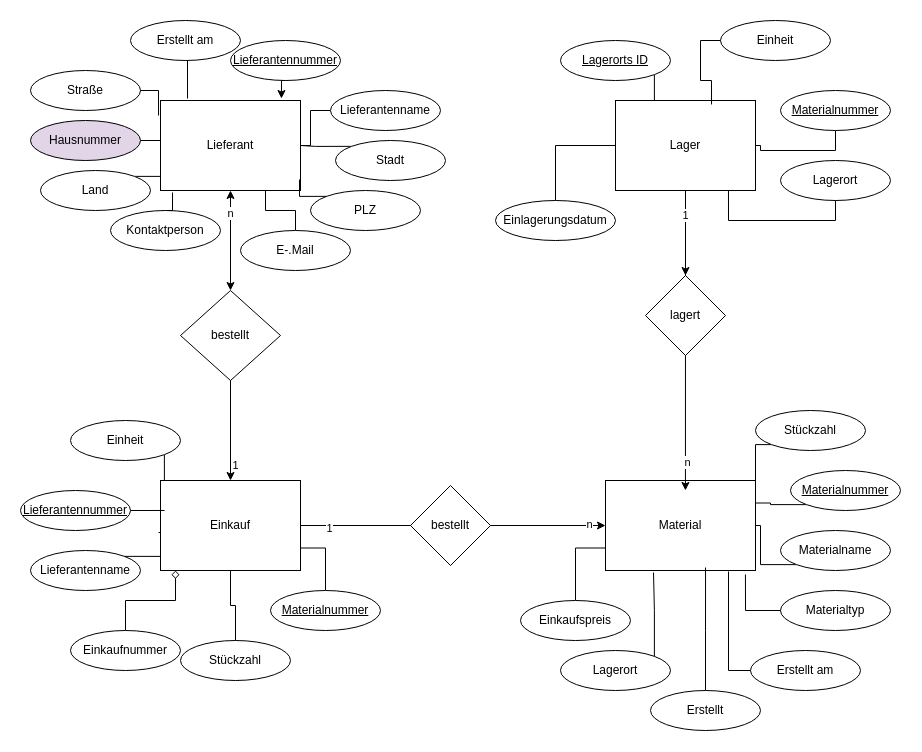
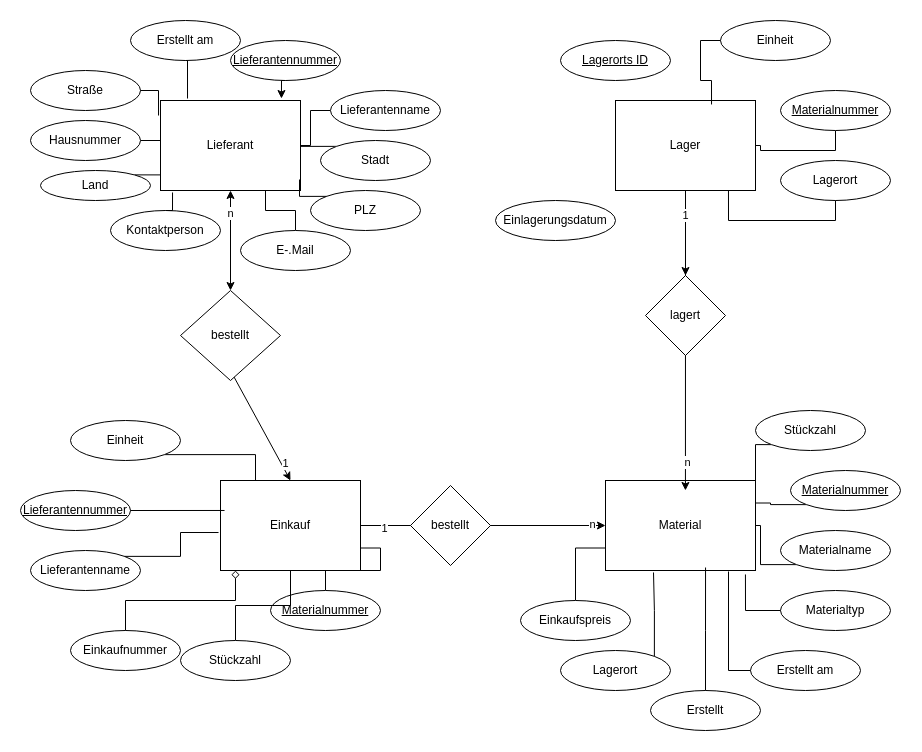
- <mxCell id="72" style="edgeStyle=orthogonalEdgeStyle;rounded=0;orthogonalLoop=1;jettySize=auto;html=1;exitX=1;exitY=1;exitDx=0;exitDy=0;endArrow=none;endFill=0;" edge="1" parent="1" source="73" target="9"><mxGeometry relative="1" as="geometry" /></mxCell>
- <mxCell id="37" value="Hausnummer" style="ellipse;whiteSpace=wrap;html=1;fillColor=#e1d5e7;" vertex="1" parent="1"><mxGeometry x="30" y="120" width="110" height="40" as="geometry" /></mxCell>
+ <mxCell id="37" value="Hausnummer" style="ellipse;whiteSpace=wrap;html=1;" vertex="1" parent="1"><mxGeometry x="30" y="120" width="110" height="40" as="geometry" /></mxCell>
- <mxCell id="74" style="edgeStyle=orthogonalEdgeStyle;rounded=0;orthogonalLoop=1;jettySize=auto;html=1;exitX=0.5;exitY=0;exitDx=0;exitDy=0;entryX=0;entryY=0.5;entryDx=0;entryDy=0;endArrow=none;endFill=0;" edge="1" parent="1" source="75" target="9"><mxGeometry relative="1" as="geometry" /></mxCell>
- <mxCell id="41" value="Stadt" style="ellipse;whiteSpace=wrap;html=1;" vertex="1" parent="1"><mxGeometry x="335" y="140" width="110" height="40" as="geometry" /></mxCell>
+ <mxCell id="41" value="Stadt" style="ellipse;whiteSpace=wrap;html=1;" vertex="1" parent="1"><mxGeometry x="320" y="140" width="110" height="40" as="geometry" /></mxCell>
- <mxCell id="47" value="Land" style="ellipse;whiteSpace=wrap;html=1;" vertex="1" parent="1"><mxGeometry x="40" y="170" width="110" height="40" as="geometry" /></mxCell>
+ <mxCell id="47" value="Land" style="ellipse;whiteSpace=wrap;html=1;" vertex="1" parent="1"><mxGeometry x="40" y="170" width="110" height="30" as="geometry" /></mxCell>
- <mxCell id="7" value="Einkauf" style="rounded=0;whiteSpace=wrap;html=1;" vertex="1" parent="1"><mxGeometry x="160" y="480" width="140" height="90" as="geometry" /></mxCell>
+ <mxCell id="7" value="Einkauf" style="rounded=0;whiteSpace=wrap;html=1;" vertex="1" parent="1"><mxGeometry x="220" y="480" width="140" height="90" as="geometry" /></mxCell>
